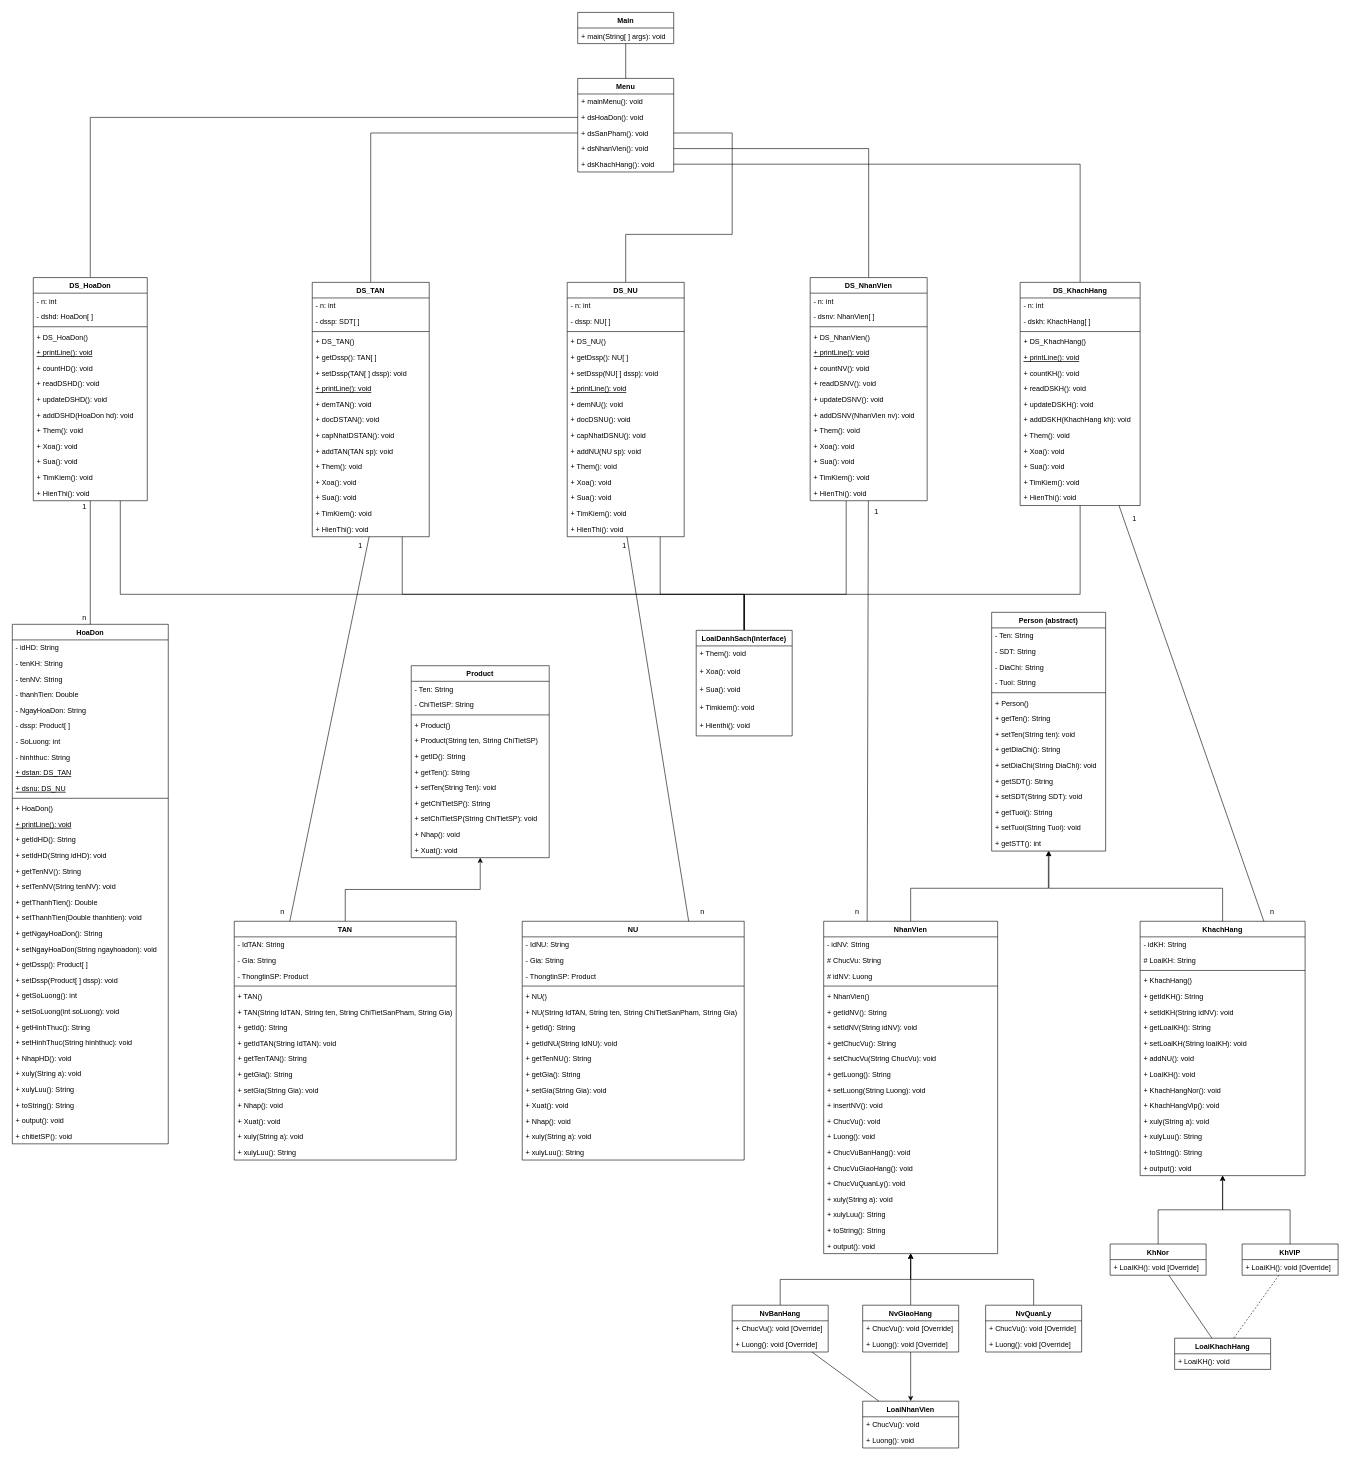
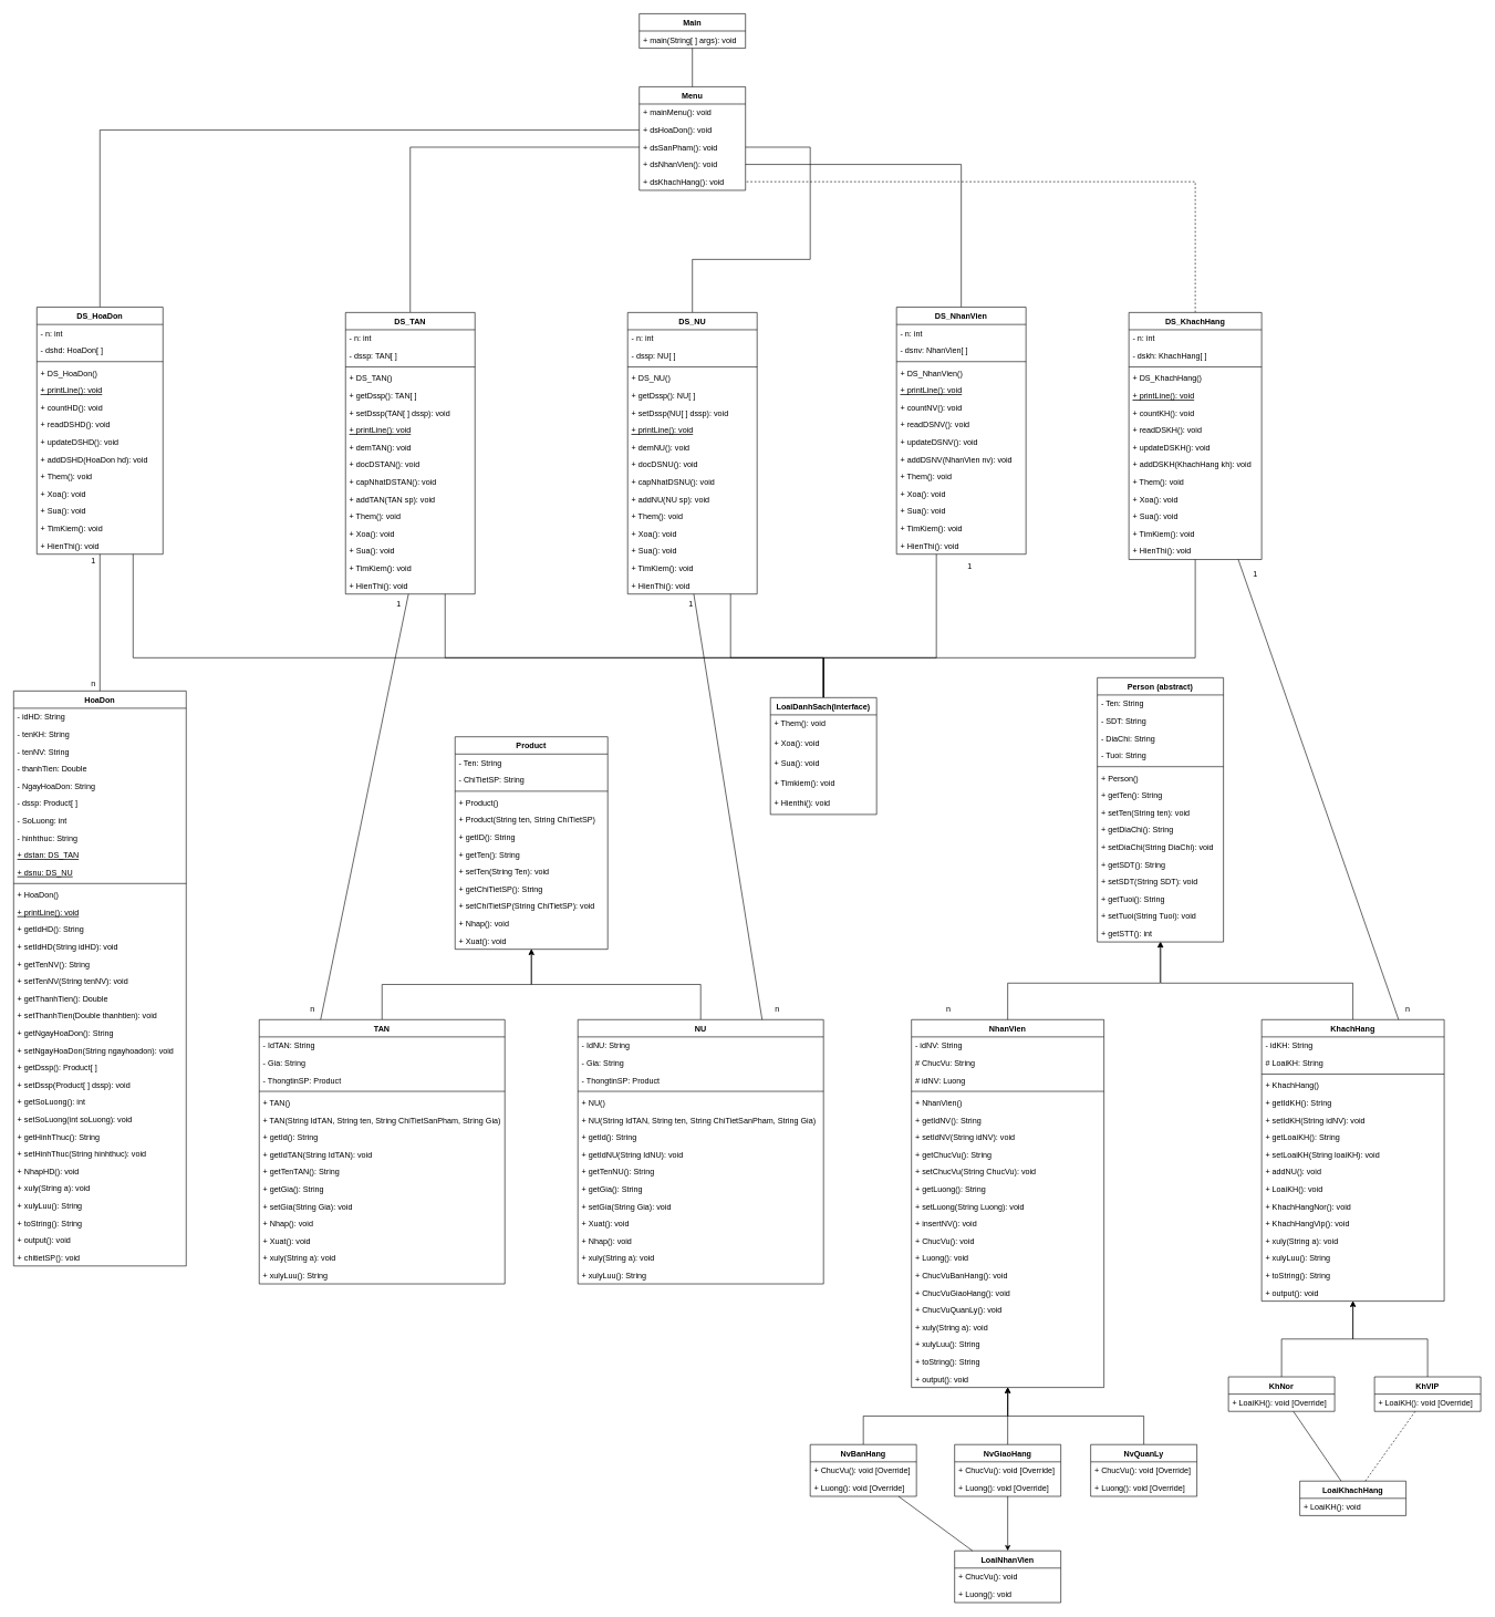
- <mxCell id="76" style="edgeStyle=orthogonalEdgeStyle;rounded=0;orthogonalLoop=1;jettySize=auto;html=1;endArrow=none;endFill=0;" parent="1" source="77" target="186" edge="1"><mxGeometry relative="1" as="geometry" /></mxCell>
+ <mxCell id="76" style="edgeStyle=orthogonalEdgeStyle;rounded=0;orthogonalLoop=1;jettySize=auto;html=1;endArrow=none;endFill=0;dashed=1;" parent="1" source="77" target="186" edge="1"><mxGeometry relative="1" as="geometry" /></mxCell>
- <mxCell id="111" value="- dssp: SDT[ ]" style="text;strokeColor=none;fillColor=none;align=left;verticalAlign=top;spacingLeft=4;spacingRight=4;overflow=hidden;rotatable=0;points=[[0,0.5],[1,0.5]];portConstraint=eastwest;" parent="109" vertex="1"><mxGeometry y="52" width="195" height="26" as="geometry" /></mxCell>
+ <mxCell id="111" value="- dssp: TAN[ ]" style="text;strokeColor=none;fillColor=none;align=left;verticalAlign=top;spacingLeft=4;spacingRight=4;overflow=hidden;rotatable=0;points=[[0,0.5],[1,0.5]];portConstraint=eastwest;" parent="109" vertex="1"><mxGeometry y="52" width="195" height="26" as="geometry" /></mxCell>
- <mxCell id="245" value="" style="endArrow=none;html=1;rounded=0;exitX=0.25;exitY=0;exitDx=0;exitDy=0;" parent="1" source="206" target="93" edge="1"><mxGeometry relative="1" as="geometry"><mxPoint x="1157.5" y="1590" as="sourcePoint" /><mxPoint x="1054.453" y="904" as="targetPoint" /></mxGeometry></mxCell>
+ <mxCell id="32" style="edgeStyle=orthogonalEdgeStyle;rounded=0;orthogonalLoop=1;jettySize=auto;html=1;" parent="1" source="33" target="2" edge="1"><mxGeometry relative="1" as="geometry" /></mxCell>
